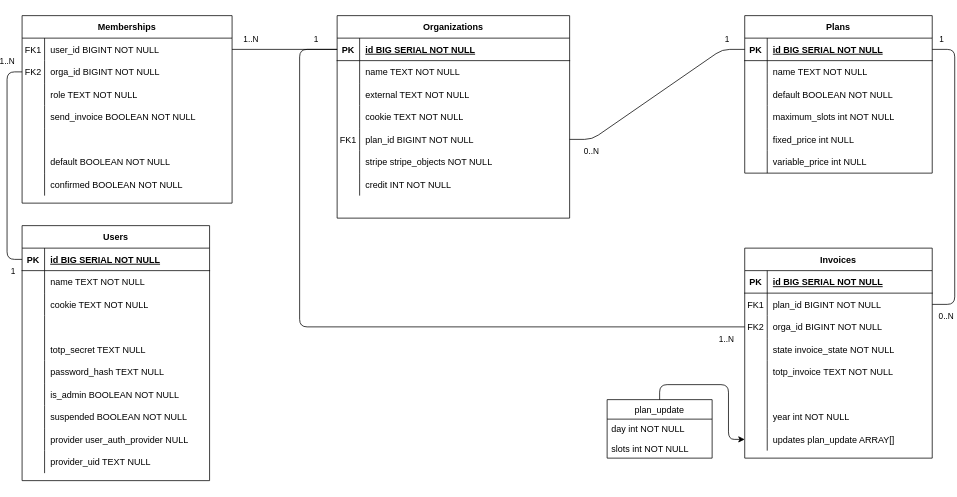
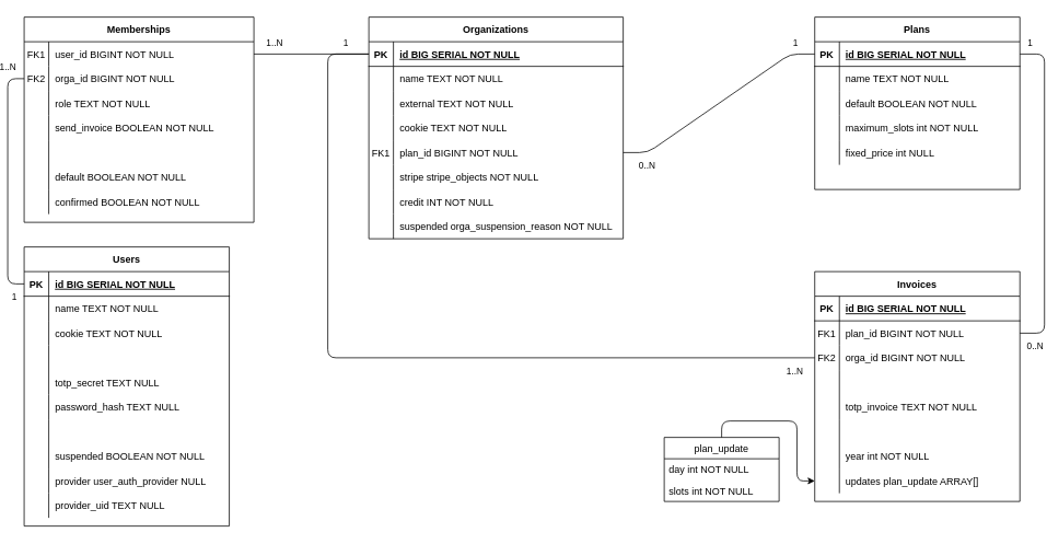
- <mxCell id="26" value="variable_price int NULL" style="shape=partialRectangle;overflow=hidden;connectable=0;fillColor=none;top=0;left=0;bottom=0;right=0;align=left;spacingLeft=6;" parent="24" vertex="1"><mxGeometry x="30" width="220" height="30" as="geometry" /></mxCell>
+ <mxCell id="75" value="suspended orga_suspension_reason NOT NULL" style="shape=partialRectangle;overflow=hidden;connectable=0;fillColor=none;top=0;left=0;bottom=0;right=0;align=left;spacingLeft=6;" parent="73" vertex="1"><mxGeometry x="30" width="280" height="30" as="geometry" /></mxCell>
- <mxCell id="39" value="state invoice_state NOT NULL" style="shape=partialRectangle;overflow=hidden;connectable=0;fillColor=none;top=0;left=0;bottom=0;right=0;align=left;spacingLeft=6;" parent="37" vertex="1"><mxGeometry x="30" width="220" height="30" as="geometry" /></mxCell>
- <mxCell id="103" value="is_admin BOOLEAN NOT NULL" style="shape=partialRectangle;overflow=hidden;connectable=0;fillColor=none;top=0;left=0;bottom=0;right=0;align=left;spacingLeft=6;" parent="101" vertex="1"><mxGeometry x="30" width="220" height="30" as="geometry" /></mxCell>
